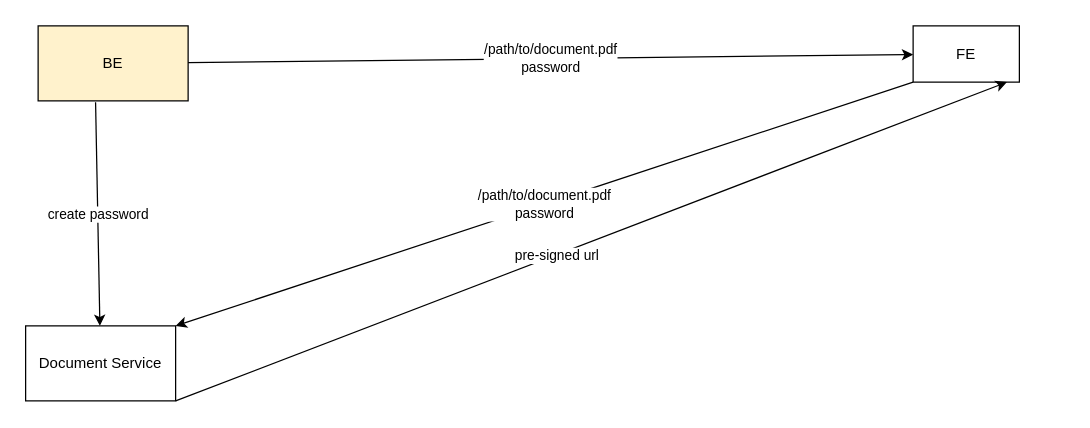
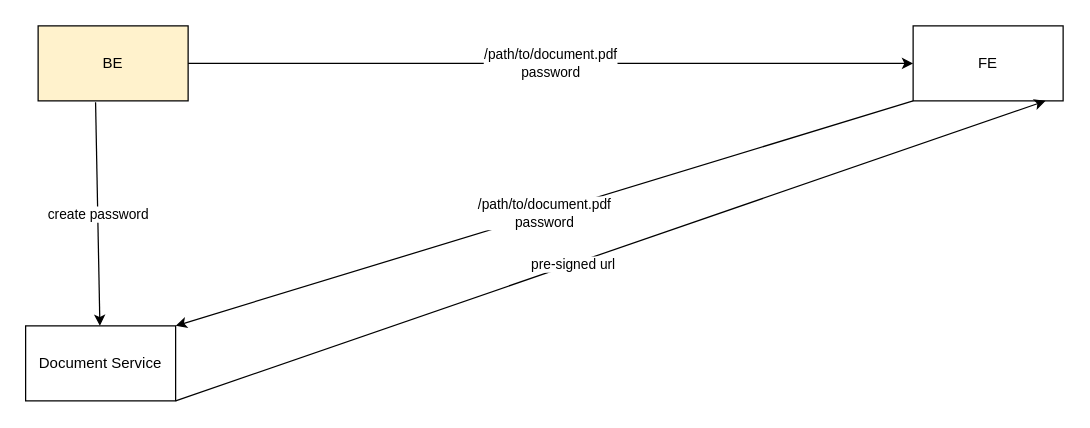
- <mxCell id="3" value="FE" style="rounded=0;whiteSpace=wrap;html=1;" vertex="1" parent="1"><mxGeometry x="730" y="20" width="85" height="45" as="geometry" /></mxCell>
+ <mxCell id="3" value="FE" style="rounded=0;whiteSpace=wrap;html=1;" vertex="1" parent="1"><mxGeometry x="730" y="20" width="120" height="60" as="geometry" /></mxCell>
